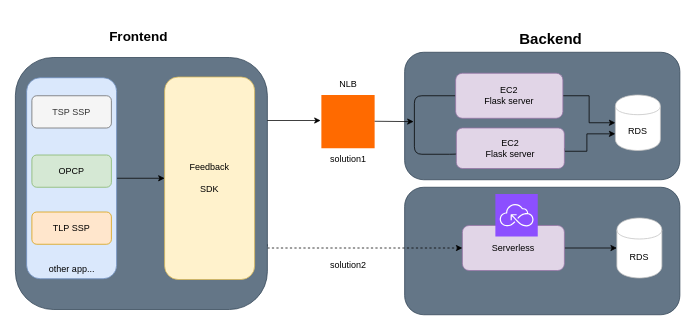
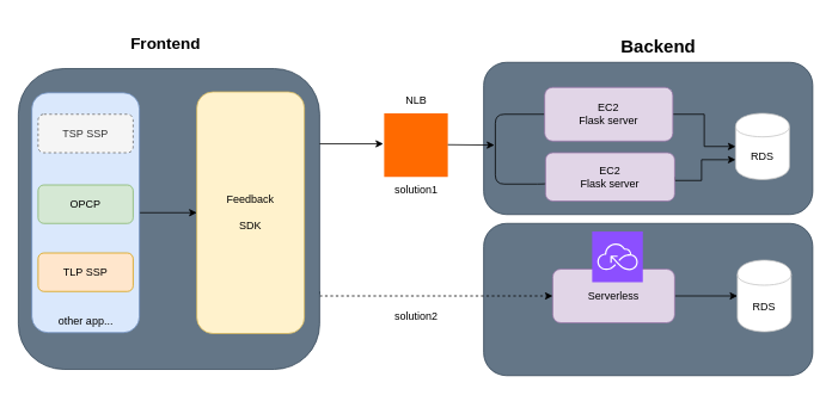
- <mxCell id="12" value="TSP SSP" style="rounded=1;whiteSpace=wrap;html=1;fillColor=#f5f5f5;strokeColor=#666666;fontColor=#333333;" vertex="1" parent="1"><mxGeometry x="42" y="127" width="106" height="43" as="geometry" /></mxCell>
+ <mxCell id="12" value="TSP SSP" style="rounded=1;whiteSpace=wrap;html=1;fillColor=#f5f5f5;strokeColor=#666666;fontColor=#333333;dashed=1;" vertex="1" parent="1"><mxGeometry x="42" y="127" width="106" height="43" as="geometry" /></mxCell>
